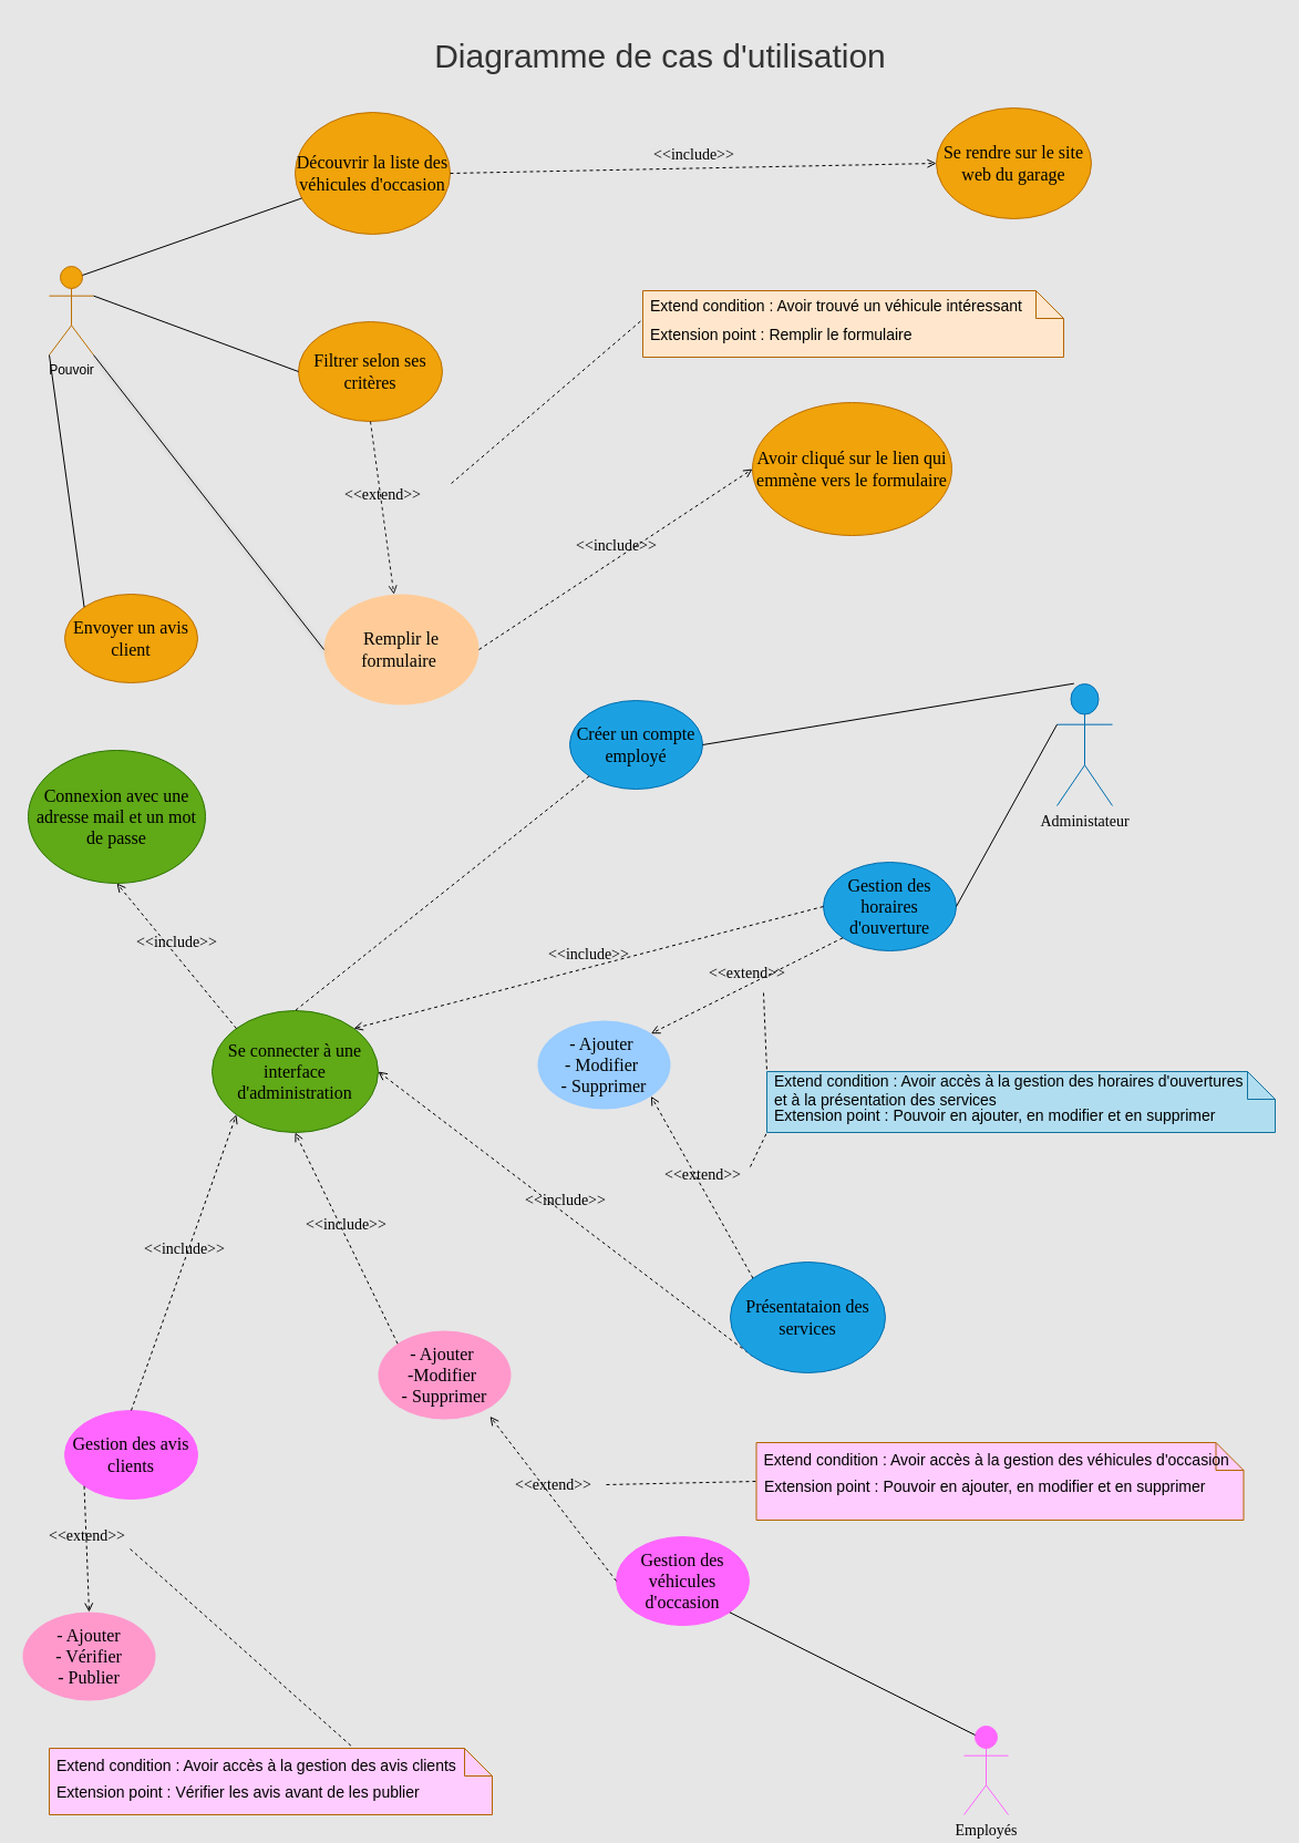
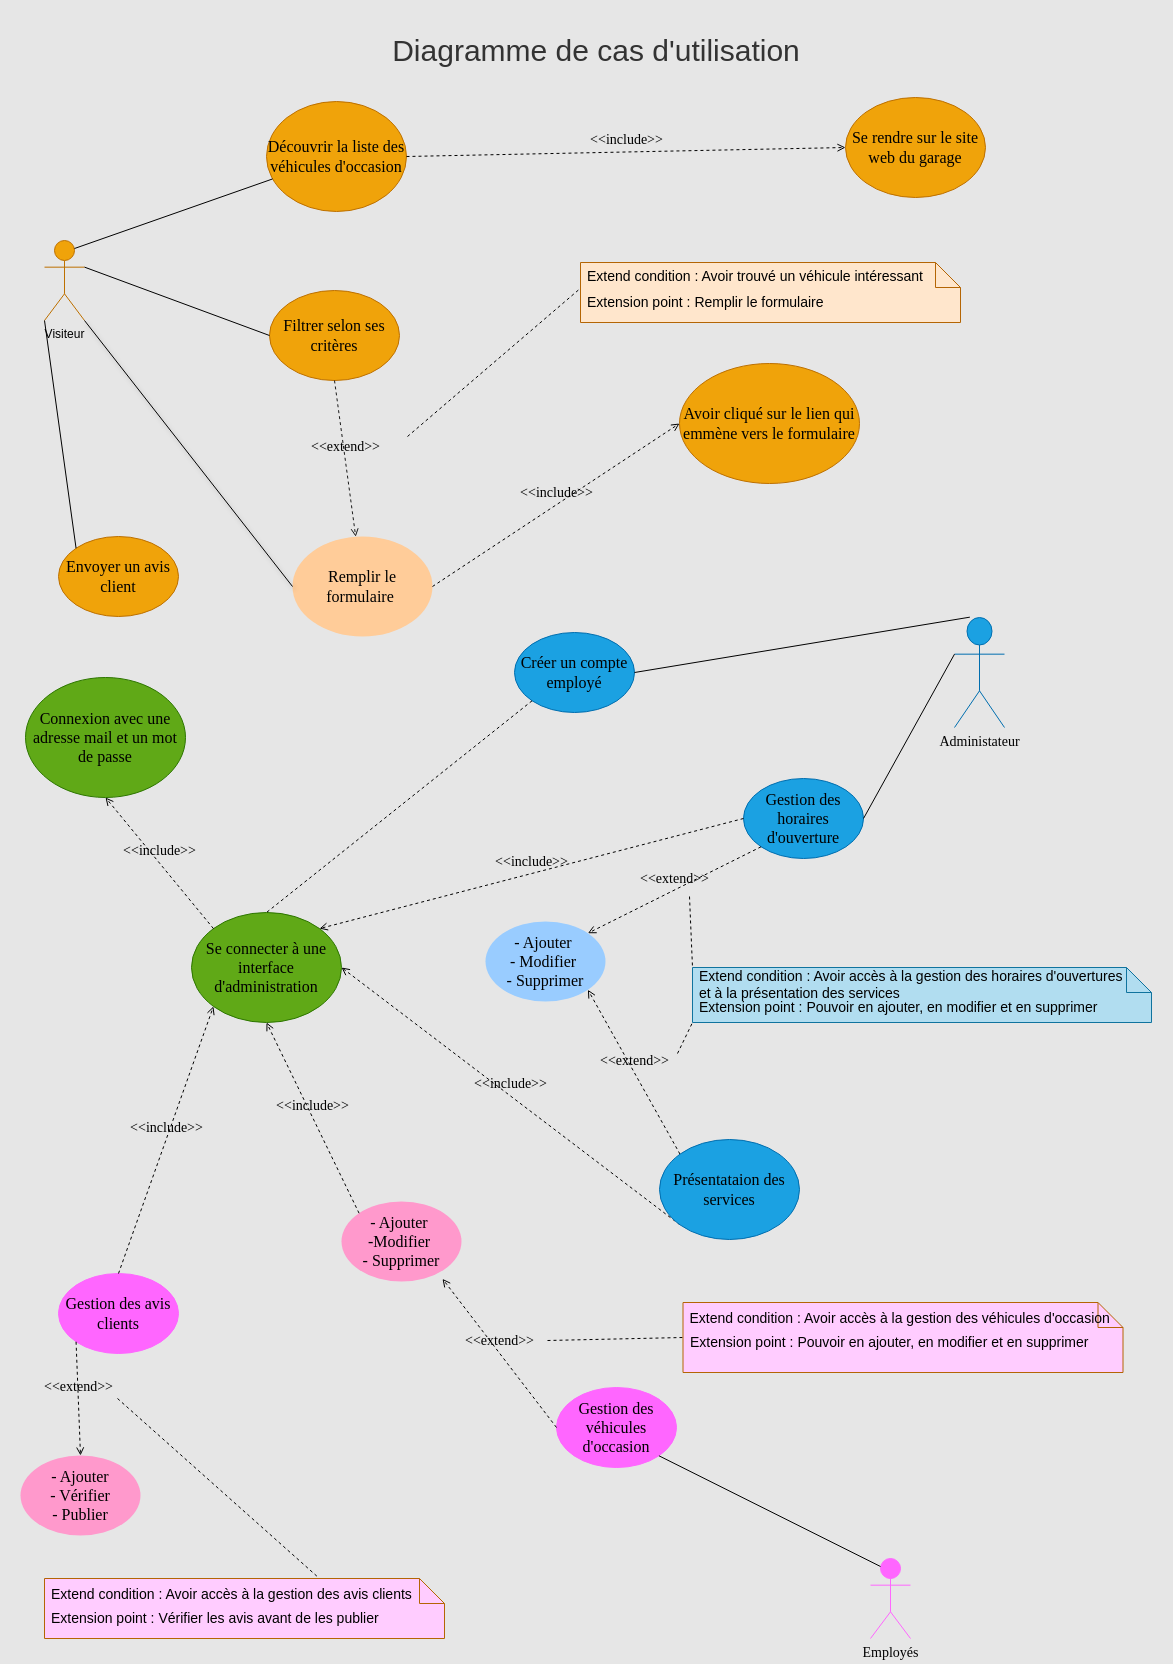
- <mxCell id="2" value="Pouvoir" style="shape=umlActor;verticalLabelPosition=bottom;verticalAlign=top;html=1;fillColor=#f0a30a;fontColor=#000000;strokeColor=#BD7000;" parent="1" vertex="1"><mxGeometry x="44" y="240" width="40" height="80" as="geometry" /></mxCell>
+ <mxCell id="2" value="Visiteur" style="shape=umlActor;verticalLabelPosition=bottom;verticalAlign=top;html=1;fillColor=#f0a30a;fontColor=#000000;strokeColor=#BD7000;" parent="1" vertex="1"><mxGeometry x="44" y="240" width="40" height="80" as="geometry" /></mxCell>
